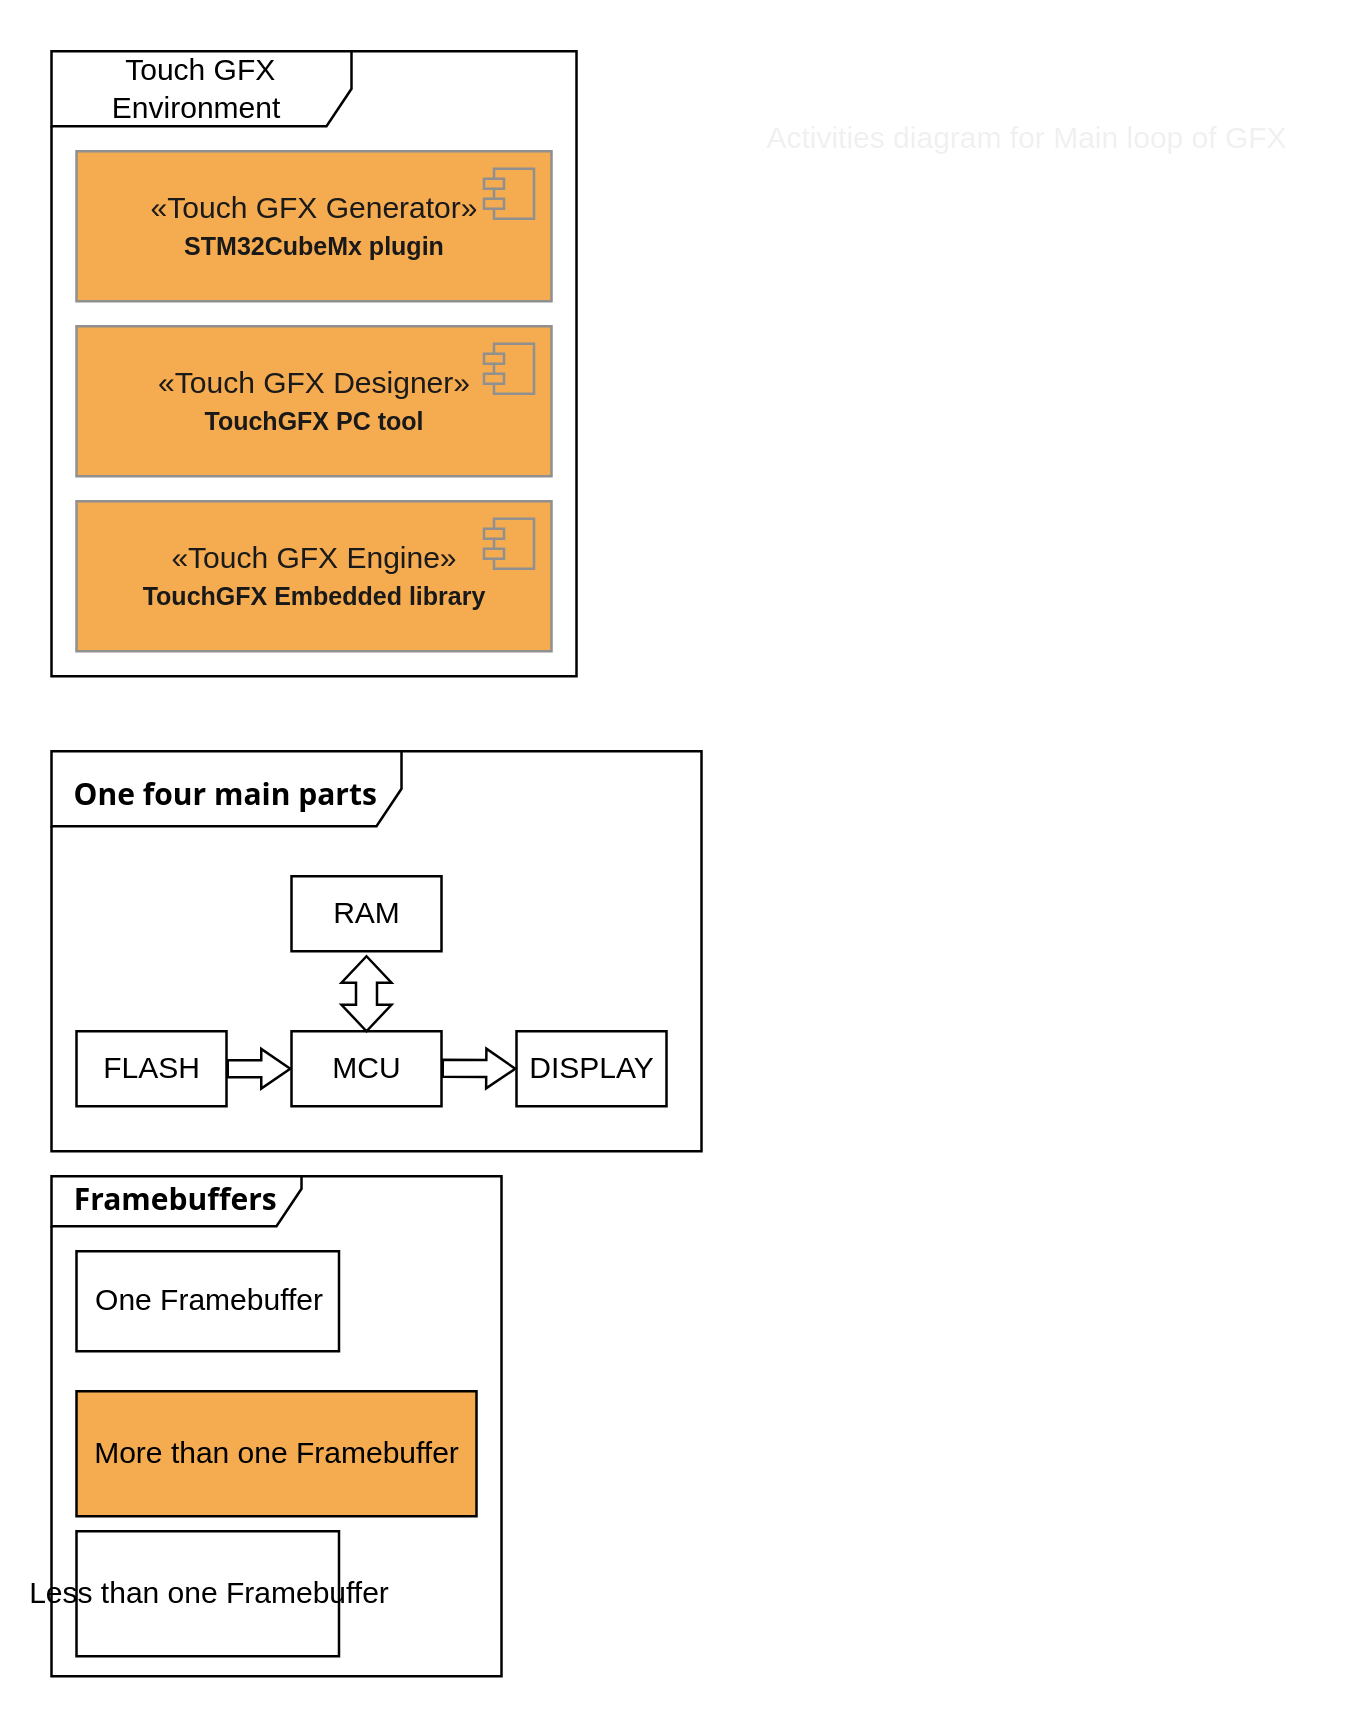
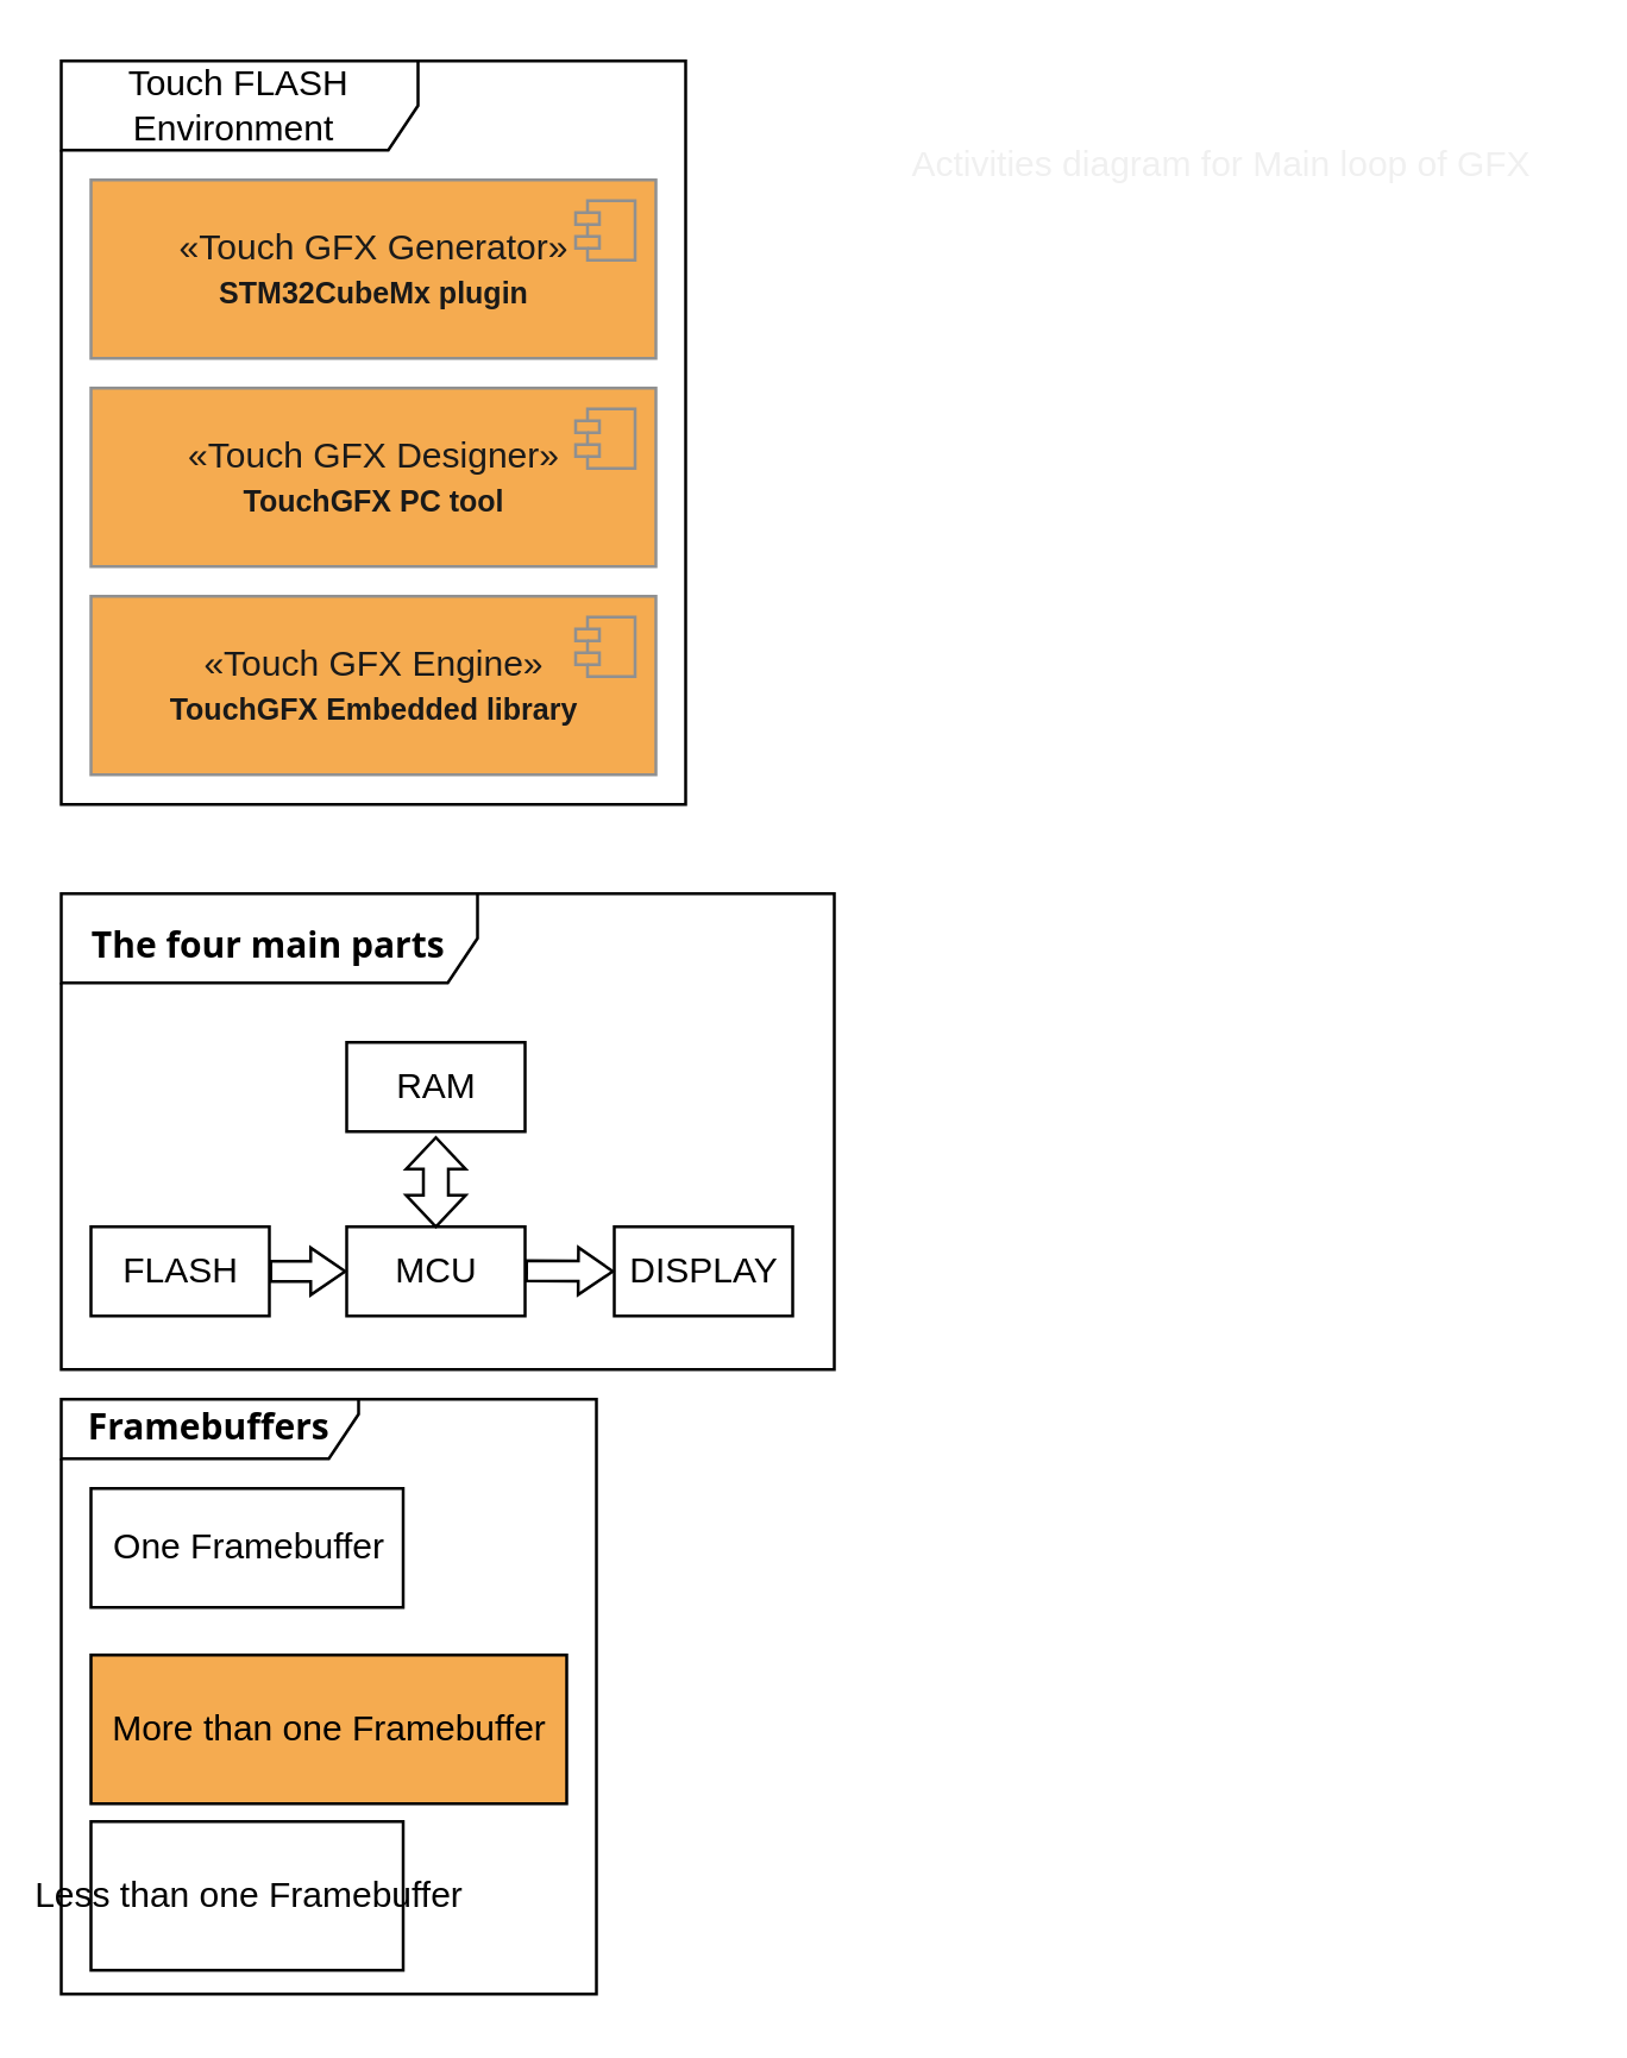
- <mxCell id="8" value="Touch GFX Environment&amp;nbsp;" style="shape=umlFrame;whiteSpace=wrap;html=1;width=120;height=30;" parent="1" vertex="1"><mxGeometry x="20" y="20" width="210" height="250" as="geometry" /></mxCell>
+ <mxCell id="8" value="Touch FLASH Environment&amp;nbsp;" style="shape=umlFrame;whiteSpace=wrap;html=1;width=120;height=30;" parent="1" vertex="1"><mxGeometry x="20" y="20" width="210" height="250" as="geometry" /></mxCell>
- <mxCell id="16" value="&lt;h2 style=&quot;box-sizing: border-box; font-family: system-ui, -apple-system, &amp;quot;Segoe UI&amp;quot;, Roboto, Ubuntu, Cantarell, &amp;quot;Noto Sans&amp;quot;, sans-serif, BlinkMacSystemFont, &amp;quot;Segoe UI&amp;quot;, Helvetica, Arial, sans-serif, &amp;quot;Apple Color Emoji&amp;quot;, &amp;quot;Segoe UI Emoji&amp;quot;, &amp;quot;Segoe UI Symbol&amp;quot;; line-height: var(--ifm-heading-line-height); margin-top: calc(var(--ifm-h2-vertical-rhythm-top)*var(--ifm-leading)); margin-bottom: calc(var(--ifm-heading-vertical-rhythm-bottom)*var(--ifm-leading)); scroll-margin-top: calc(var(--ifm-navbar-height) + 0.5rem); --ifm-h2-font-size:2rem; text-align: start;&quot; id=&quot;the-four-main-parts&quot; class=&quot;anchor anchorWithStickyNavbar_mojV&quot;&gt;&lt;font style=&quot;font-size: 12px;&quot;&gt;One four main parts&lt;/font&gt;&lt;/h2&gt;" style="shape=umlFrame;whiteSpace=wrap;html=1;width=140;height=30;fontColor=#000000;fontStyle=1" parent="1" vertex="1"><mxGeometry x="20" y="300" width="260" height="160" as="geometry" /></mxCell>
+ <mxCell id="16" value="&lt;h2 style=&quot;box-sizing: border-box; font-family: system-ui, -apple-system, &amp;quot;Segoe UI&amp;quot;, Roboto, Ubuntu, Cantarell, &amp;quot;Noto Sans&amp;quot;, sans-serif, BlinkMacSystemFont, &amp;quot;Segoe UI&amp;quot;, Helvetica, Arial, sans-serif, &amp;quot;Apple Color Emoji&amp;quot;, &amp;quot;Segoe UI Emoji&amp;quot;, &amp;quot;Segoe UI Symbol&amp;quot;; line-height: var(--ifm-heading-line-height); margin-top: calc(var(--ifm-h2-vertical-rhythm-top)*var(--ifm-leading)); margin-bottom: calc(var(--ifm-heading-vertical-rhythm-bottom)*var(--ifm-leading)); scroll-margin-top: calc(var(--ifm-navbar-height) + 0.5rem); --ifm-h2-font-size:2rem; text-align: start;&quot; id=&quot;the-four-main-parts&quot; class=&quot;anchor anchorWithStickyNavbar_mojV&quot;&gt;&lt;font style=&quot;font-size: 12px;&quot;&gt;The four main parts&lt;/font&gt;&lt;/h2&gt;" style="shape=umlFrame;whiteSpace=wrap;html=1;width=140;height=30;fontColor=#000000;fontStyle=1" parent="1" vertex="1"><mxGeometry x="20" y="300" width="260" height="160" as="geometry" /></mxCell>
